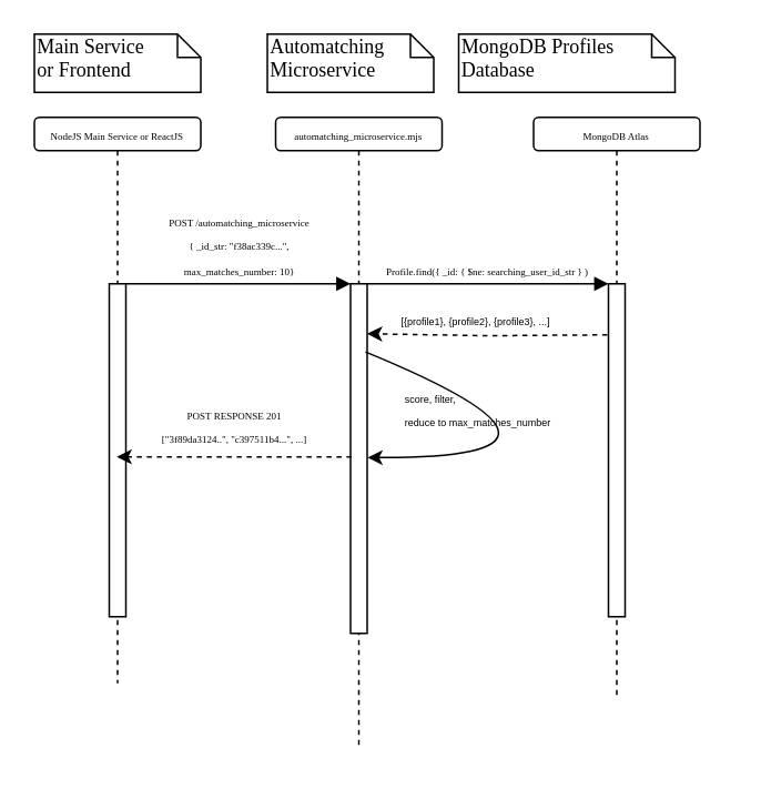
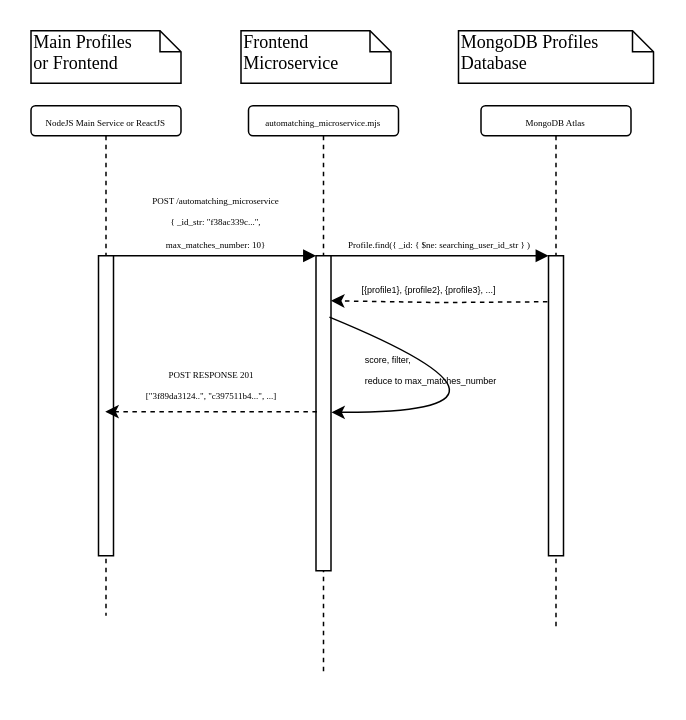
- <mxCell id="13" value="Main Service&lt;div&gt;or Frontend&lt;/div&gt;" style="shape=note;whiteSpace=wrap;html=1;size=14;verticalAlign=top;align=left;spacingTop=-6;rounded=0;shadow=0;comic=0;labelBackgroundColor=none;strokeWidth=1;fontFamily=Verdana;fontSize=12" parent="1" vertex="1"><mxGeometry x="20" y="20" width="100" height="35" as="geometry" /></mxCell>
+ <mxCell id="13" value="Main Profiles&lt;div&gt;or Frontend&lt;/div&gt;" style="shape=note;whiteSpace=wrap;html=1;size=14;verticalAlign=top;align=left;spacingTop=-6;rounded=0;shadow=0;comic=0;labelBackgroundColor=none;strokeWidth=1;fontFamily=Verdana;fontSize=12" parent="1" vertex="1"><mxGeometry x="20" y="20" width="100" height="35" as="geometry" /></mxCell>
- <mxCell id="14" value="Automatching&lt;div&gt;Microservice&lt;/div&gt;" style="shape=note;whiteSpace=wrap;html=1;size=14;verticalAlign=top;align=left;spacingTop=-6;rounded=0;shadow=0;comic=0;labelBackgroundColor=none;strokeWidth=1;fontFamily=Verdana;fontSize=12" parent="1" vertex="1"><mxGeometry x="160" y="20" width="100" height="35" as="geometry" /></mxCell>
+ <mxCell id="14" value="Frontend&lt;div&gt;Microservice&lt;/div&gt;" style="shape=note;whiteSpace=wrap;html=1;size=14;verticalAlign=top;align=left;spacingTop=-6;rounded=0;shadow=0;comic=0;labelBackgroundColor=none;strokeWidth=1;fontFamily=Verdana;fontSize=12" parent="1" vertex="1"><mxGeometry x="160" y="20" width="100" height="35" as="geometry" /></mxCell>
- <mxCell id="15" value="MongoDB Profiles Database" style="shape=note;whiteSpace=wrap;html=1;size=14;verticalAlign=top;align=left;spacingTop=-6;rounded=0;shadow=0;comic=0;labelBackgroundColor=none;strokeWidth=1;fontFamily=Verdana;fontSize=12" parent="1" vertex="1"><mxGeometry x="275" y="20" width="130" height="35" as="geometry" /></mxCell>
+ <mxCell id="15" value="MongoDB Profiles Database" style="shape=note;whiteSpace=wrap;html=1;size=14;verticalAlign=top;align=left;spacingTop=-6;rounded=0;shadow=0;comic=0;labelBackgroundColor=none;strokeWidth=1;fontFamily=Verdana;fontSize=12" parent="1" vertex="1"><mxGeometry x="305" y="20" width="130" height="35" as="geometry" /></mxCell>
